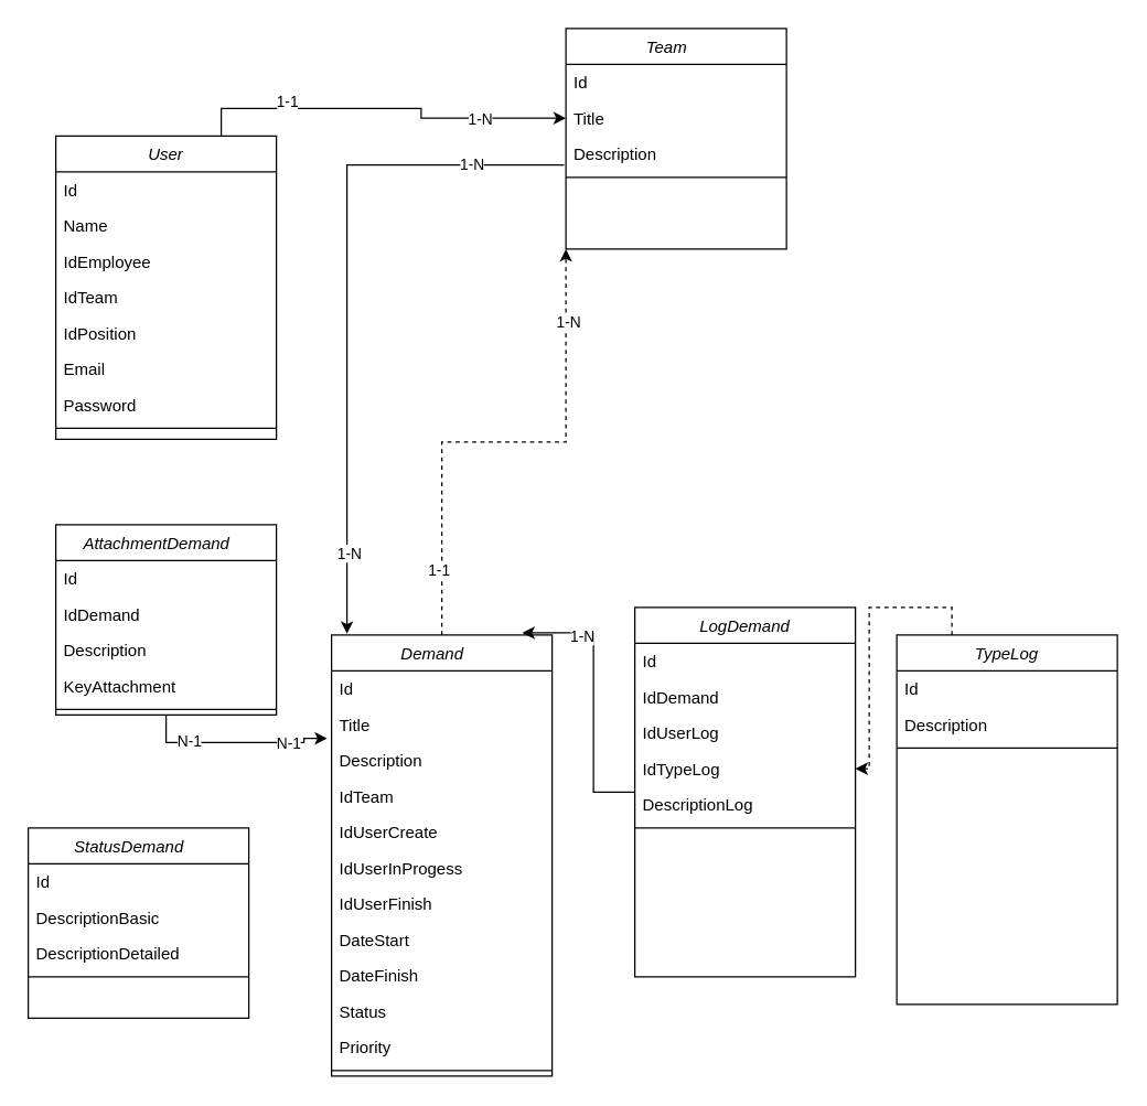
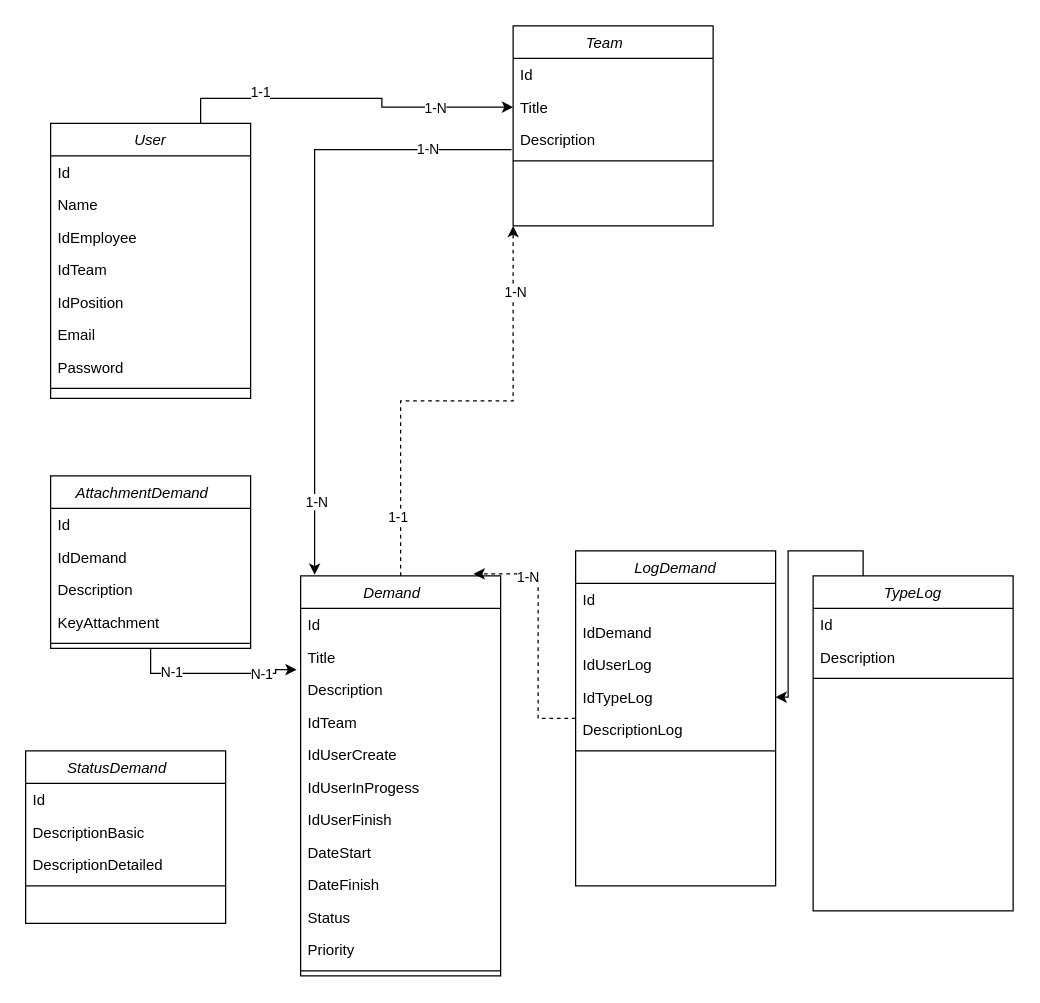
- <mxCell id="39" style="edgeStyle=orthogonalEdgeStyle;rounded=0;orthogonalLoop=1;jettySize=auto;html=1;exitX=0.25;exitY=0;exitDx=0;exitDy=0;entryX=1;entryY=0.5;entryDx=0;entryDy=0;dashed=1;" edge="1" parent="1" source="40" target="34"><mxGeometry relative="1" as="geometry" /></mxCell>
+ <mxCell id="39" style="edgeStyle=orthogonalEdgeStyle;rounded=0;orthogonalLoop=1;jettySize=auto;html=1;exitX=0.25;exitY=0;exitDx=0;exitDy=0;entryX=1;entryY=0.5;entryDx=0;entryDy=0;" edge="1" parent="1" source="40" target="34"><mxGeometry relative="1" as="geometry" /></mxCell>
- <mxCell id="37" style="edgeStyle=orthogonalEdgeStyle;rounded=0;orthogonalLoop=1;jettySize=auto;html=1;entryX=0.865;entryY=-0.005;entryDx=0;entryDy=0;entryPerimeter=0;" edge="1" parent="1" source="30" target="5"><mxGeometry relative="1" as="geometry" /></mxCell>
+ <mxCell id="37" style="edgeStyle=orthogonalEdgeStyle;rounded=0;orthogonalLoop=1;jettySize=auto;html=1;entryX=0.865;entryY=-0.005;entryDx=0;entryDy=0;entryPerimeter=0;dashed=1;" edge="1" parent="1" source="30" target="5"><mxGeometry relative="1" as="geometry" /></mxCell>
